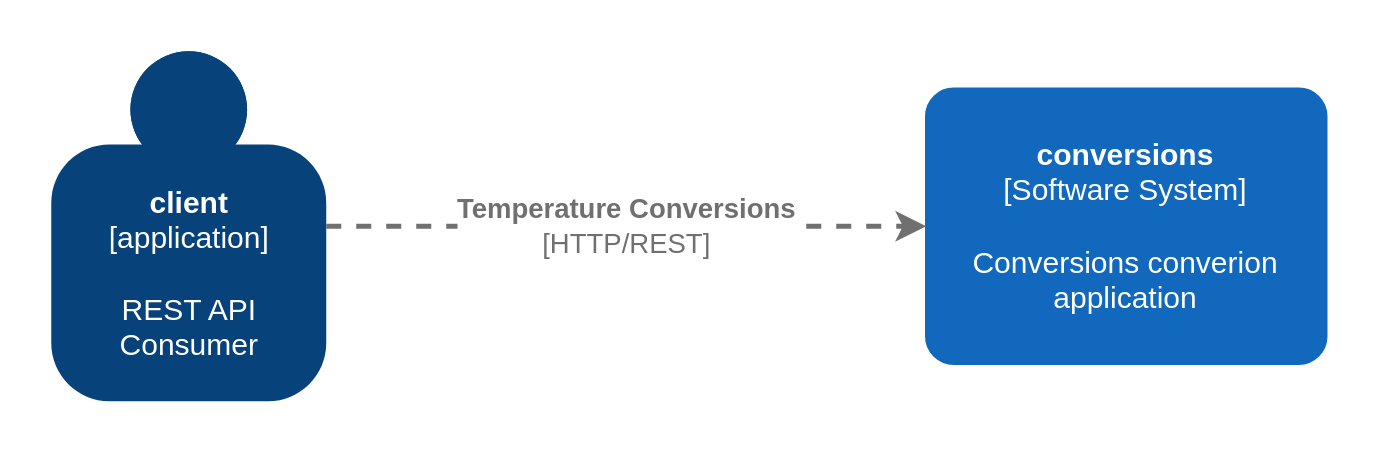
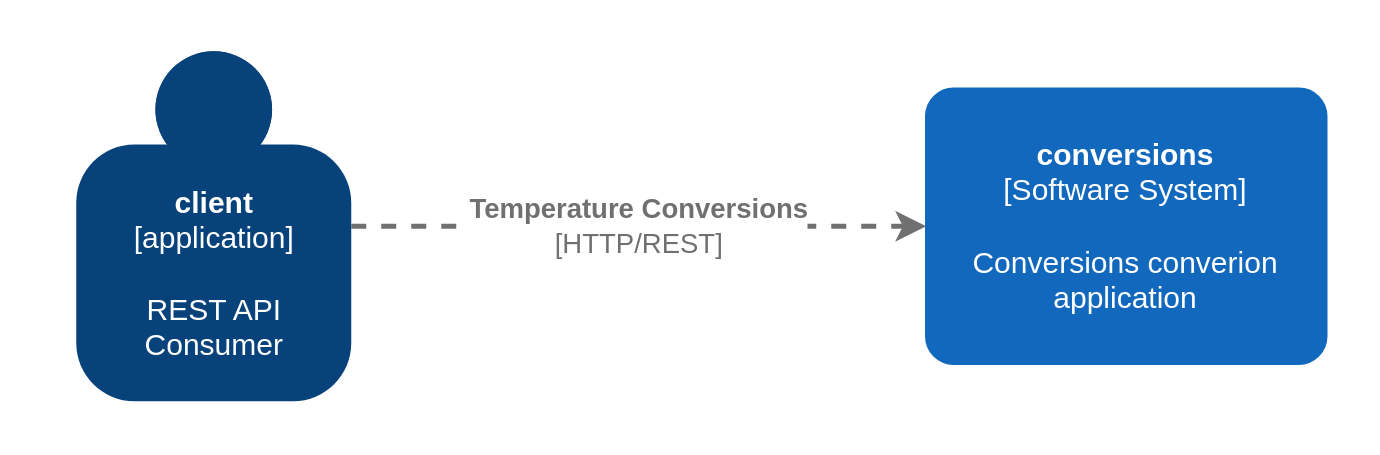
- <mxCell id="2" value="&lt;b&gt;client&lt;/b&gt;&lt;div&gt;[application]&lt;/div&gt;&lt;br&gt;&lt;div&gt;REST API&#10;Consumer&lt;/div&gt;" style="html=1;dashed=0;whitespace=wrap;fillColor=#08427b;strokeColor=none;fontColor=#ffffff;shape=mxgraph.c4.person;align=center;metaEdit=1;points=[[0.5,0,0],[1,0.5,0],[1,0.75,0],[0.75,1,0],[0.5,1,0],[0.25,1,0],[0,0.75,0],[0,0.5,0]];metaData={&quot;c4Type&quot;:{&quot;editable&quot;:false}};" vertex="1" parent="1"><mxGeometry x="20" y="20" width="110" height="140" as="geometry" /></mxCell>
+ <mxCell id="2" value="&lt;b&gt;client&lt;/b&gt;&lt;div&gt;[application]&lt;/div&gt;&lt;br&gt;&lt;div&gt;REST API&#10;Consumer&lt;/div&gt;" style="html=1;dashed=0;whitespace=wrap;fillColor=#08427b;strokeColor=none;fontColor=#ffffff;shape=mxgraph.c4.person;align=center;metaEdit=1;points=[[0.5,0,0],[1,0.5,0],[1,0.75,0],[0.75,1,0],[0.5,1,0],[0.25,1,0],[0,0.75,0],[0,0.5,0]];metaData={&quot;c4Type&quot;:{&quot;editable&quot;:false}};" vertex="1" parent="1"><mxGeometry x="30" y="20" width="110" height="140" as="geometry" /></mxCell>
